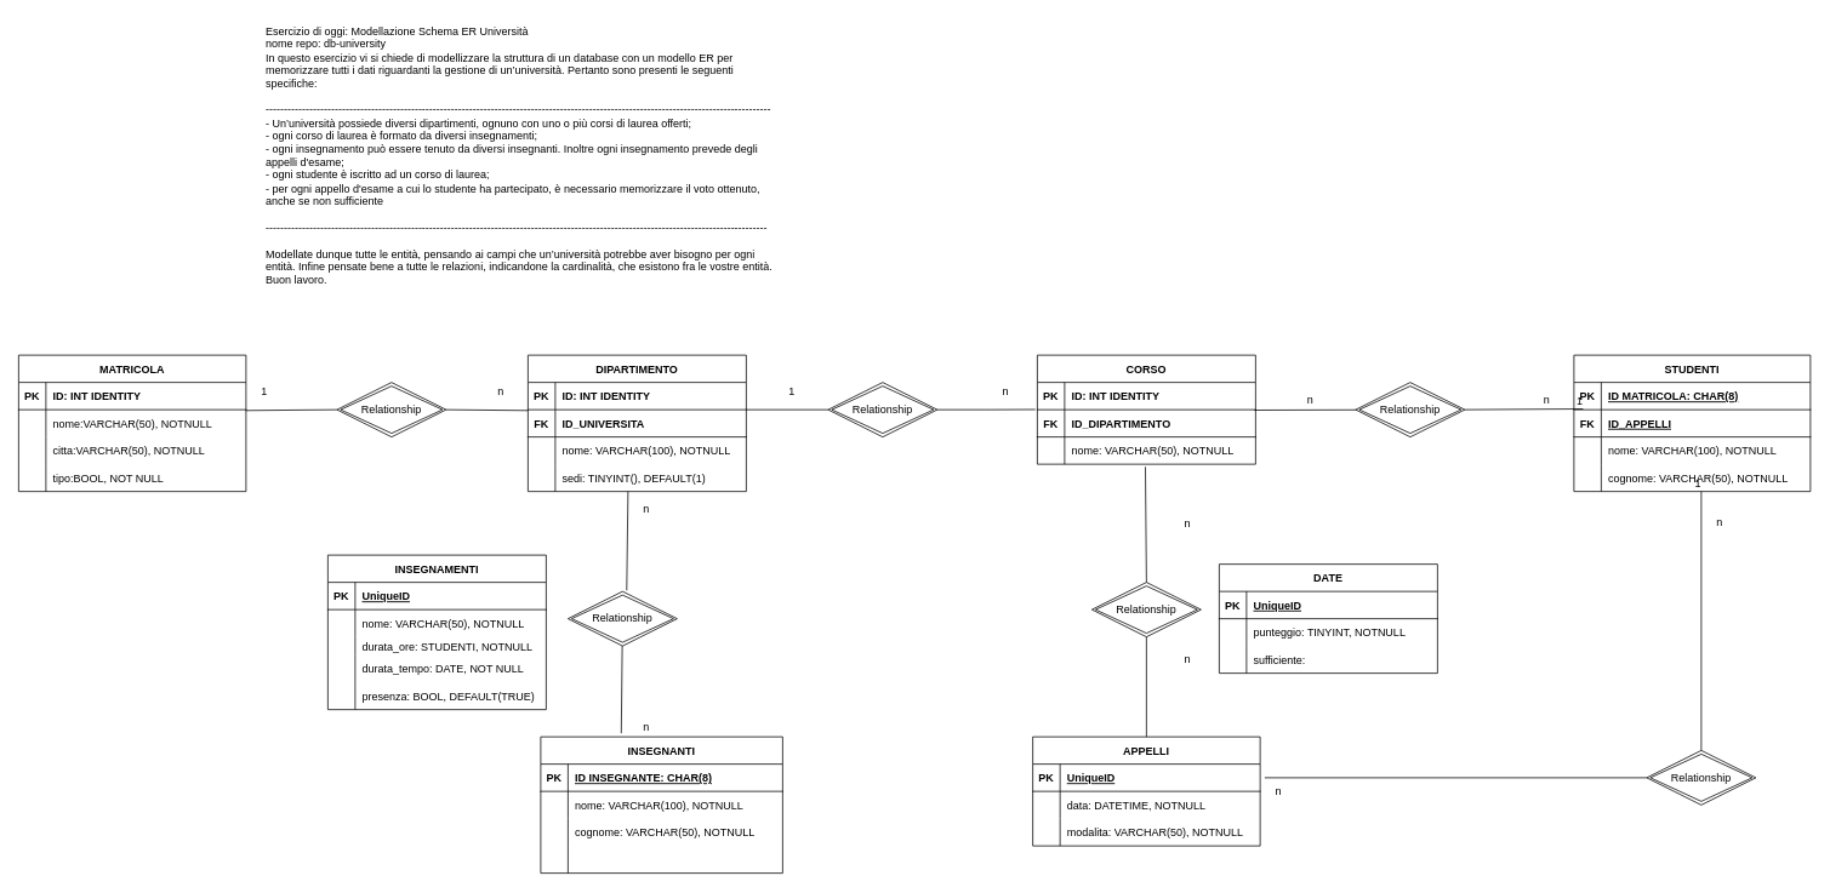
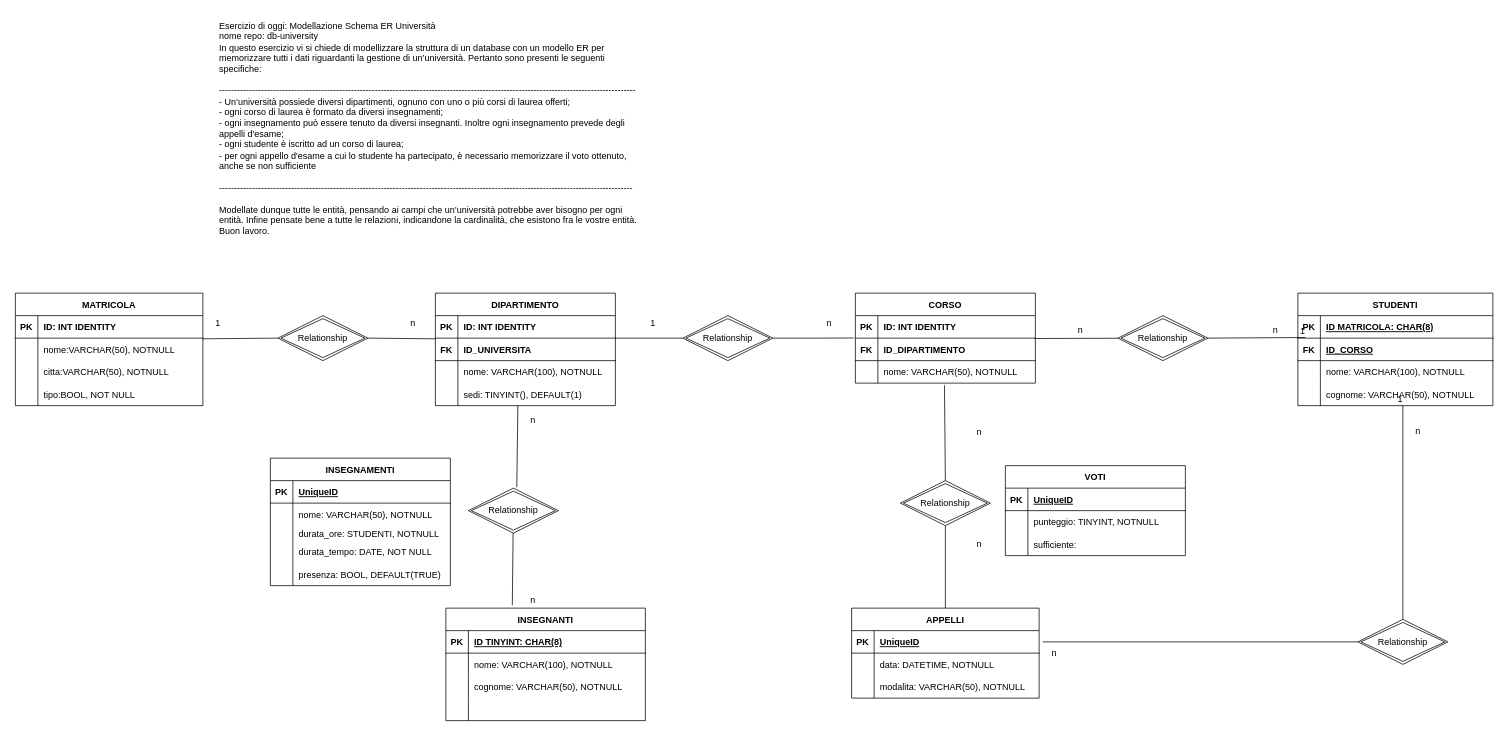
- <mxCell id="71" value="ID_APPELLI" style="shape=partialRectangle;connectable=1;fillColor=none;top=0;left=0;bottom=0;right=0;align=left;spacingLeft=6;fontStyle=5;overflow=hidden;movable=1;resizable=1;rotatable=1;deletable=1;editable=1;" vertex="1" parent="69"><mxGeometry x="30" width="230" height="30" as="geometry"><mxRectangle width="230" height="30" as="alternateBounds" /></mxGeometry></mxCell>
+ <mxCell id="71" value="ID_CORSO" style="shape=partialRectangle;connectable=1;fillColor=none;top=0;left=0;bottom=0;right=0;align=left;spacingLeft=6;fontStyle=5;overflow=hidden;movable=1;resizable=1;rotatable=1;deletable=1;editable=1;" vertex="1" parent="69"><mxGeometry x="30" width="230" height="30" as="geometry"><mxRectangle width="230" height="30" as="alternateBounds" /></mxGeometry></mxCell>
- <mxCell id="91" value="DATE" style="shape=table;startSize=30;container=1;collapsible=1;childLayout=tableLayout;fixedRows=1;rowLines=0;fontStyle=1;align=center;resizeLast=1;movable=1;resizable=1;rotatable=1;deletable=1;editable=1;connectable=1;" vertex="1" parent="1"><mxGeometry x="1340" y="620" width="240" height="120" as="geometry" /></mxCell>
+ <mxCell id="91" value="VOTI" style="shape=table;startSize=30;container=1;collapsible=1;childLayout=tableLayout;fixedRows=1;rowLines=0;fontStyle=1;align=center;resizeLast=1;movable=1;resizable=1;rotatable=1;deletable=1;editable=1;connectable=1;" vertex="1" parent="1"><mxGeometry x="1340" y="620" width="240" height="120" as="geometry" /></mxCell>
- <mxCell id="81" value="ID INSEGNANTE: CHAR(8)" style="shape=partialRectangle;connectable=1;fillColor=none;top=0;left=0;bottom=0;right=0;align=left;spacingLeft=6;fontStyle=5;overflow=hidden;movable=1;resizable=1;rotatable=1;deletable=1;editable=1;" vertex="1" parent="79"><mxGeometry x="30" width="236" height="30" as="geometry"><mxRectangle width="236" height="30" as="alternateBounds" /></mxGeometry></mxCell>
+ <mxCell id="81" value="ID TINYINT: CHAR(8)" style="shape=partialRectangle;connectable=1;fillColor=none;top=0;left=0;bottom=0;right=0;align=left;spacingLeft=6;fontStyle=5;overflow=hidden;movable=1;resizable=1;rotatable=1;deletable=1;editable=1;" vertex="1" parent="79"><mxGeometry x="30" width="236" height="30" as="geometry"><mxRectangle width="236" height="30" as="alternateBounds" /></mxGeometry></mxCell>
